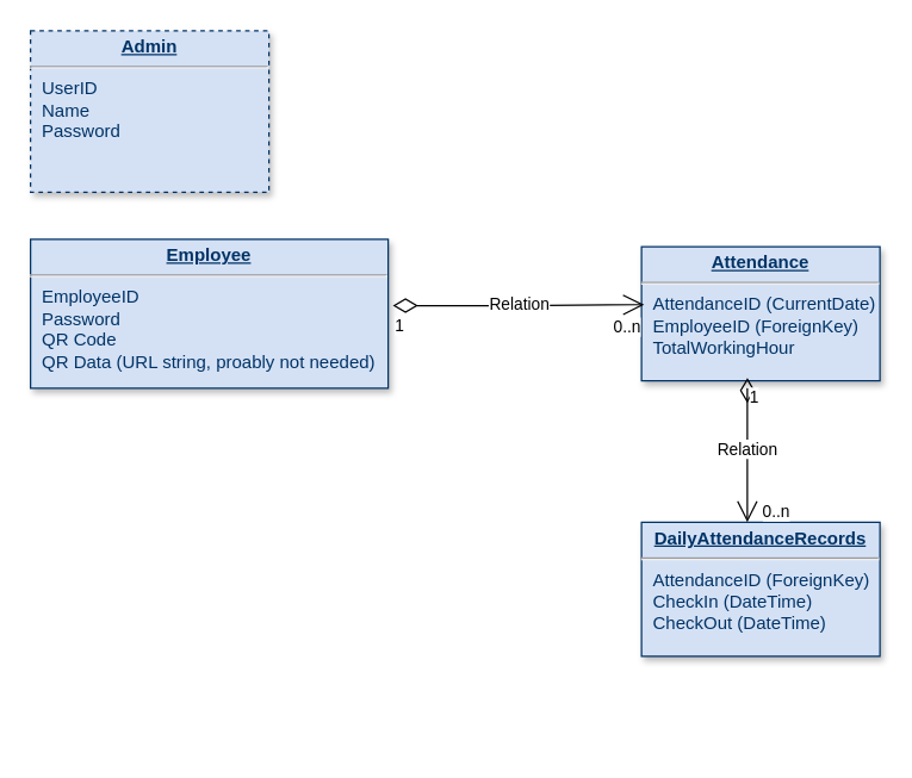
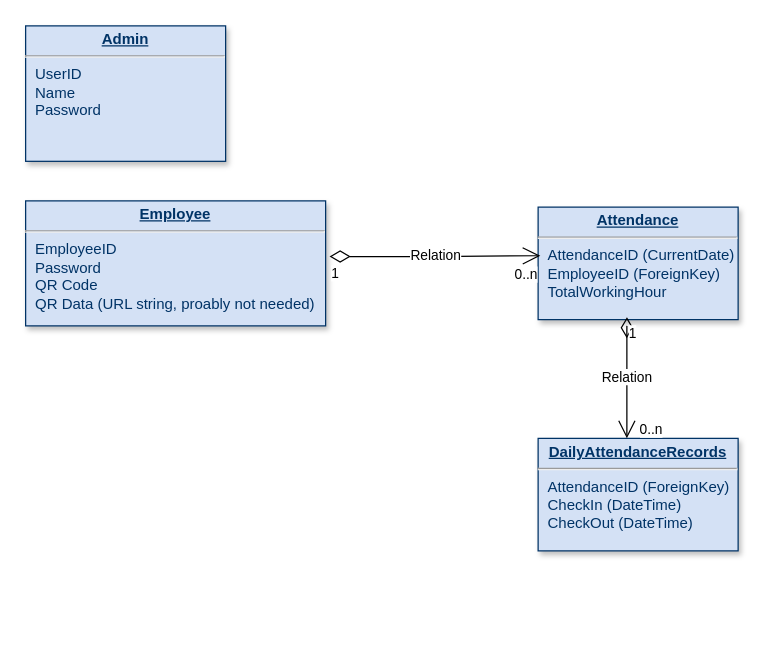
- <mxCell id="2" value="&lt;p style=&quot;margin: 0px; margin-top: 4px; text-align: center; text-decoration: underline;&quot;&gt;&lt;b&gt;Admin&lt;/b&gt;&lt;/p&gt;&lt;hr&gt;&lt;p style=&quot;margin: 0px; margin-left: 8px;&quot;&gt;UserID&lt;/p&gt;&lt;p style=&quot;margin: 0px; margin-left: 8px;&quot;&gt;Name&lt;/p&gt;&lt;p style=&quot;margin: 0px; margin-left: 8px;&quot;&gt;Password&lt;/p&gt;" style="verticalAlign=top;align=left;overflow=fill;fontSize=12;fontFamily=Helvetica;html=1;strokeColor=#003366;shadow=1;fillColor=#D4E1F5;fontColor=#003366;dashed=1;" parent="1" vertex="1"><mxGeometry x="20" y="20" width="160" height="108.36" as="geometry" /></mxCell>
+ <mxCell id="2" value="&lt;p style=&quot;margin: 0px; margin-top: 4px; text-align: center; text-decoration: underline;&quot;&gt;&lt;b&gt;Admin&lt;/b&gt;&lt;/p&gt;&lt;hr&gt;&lt;p style=&quot;margin: 0px; margin-left: 8px;&quot;&gt;UserID&lt;/p&gt;&lt;p style=&quot;margin: 0px; margin-left: 8px;&quot;&gt;Name&lt;/p&gt;&lt;p style=&quot;margin: 0px; margin-left: 8px;&quot;&gt;Password&lt;/p&gt;" style="verticalAlign=top;align=left;overflow=fill;fontSize=12;fontFamily=Helvetica;html=1;strokeColor=#003366;shadow=1;fillColor=#D4E1F5;fontColor=#003366" parent="1" vertex="1"><mxGeometry x="20" y="20" width="160" height="108.36" as="geometry" /></mxCell>
